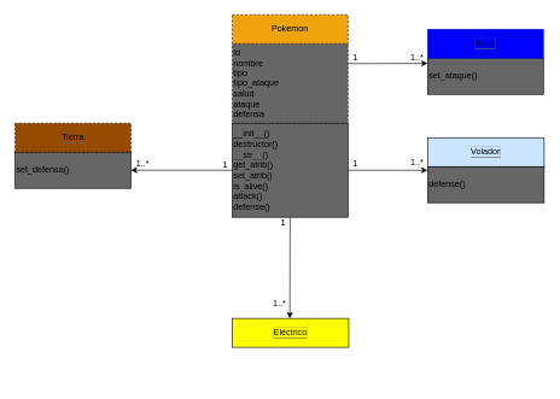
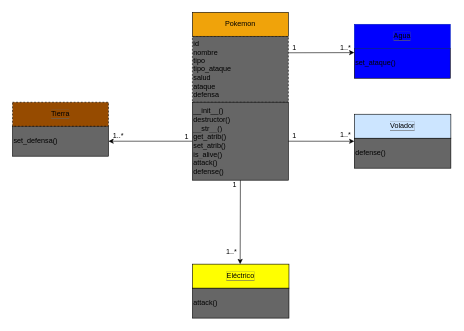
- <mxCell id="4" value="Pokemon" style="rounded=0;whiteSpace=wrap;html=1;fillColor=#f0a30a;fontColor=#000000;strokeColor=#000000;dashed=1;" parent="2" vertex="1"><mxGeometry width="160" height="40" as="geometry" /></mxCell>
+ <mxCell id="4" value="Pokemon" style="rounded=0;whiteSpace=wrap;html=1;fillColor=#f0a30a;fontColor=#000000;strokeColor=#000000;" parent="2" vertex="1"><mxGeometry width="160" height="40" as="geometry" /></mxCell>
- <mxCell id="10" value="&lt;font color=&quot;#000000&quot;&gt;set_ataque()&lt;/font&gt;" style="whiteSpace=wrap;html=1;align=left;fillColor=#666666;strokeColor=#000000;rounded=0;" parent="1" vertex="1"><mxGeometry x="590" y="80" width="160" height="50" as="geometry" /></mxCell>
+ <mxCell id="10" value="&lt;font color=&quot;#000000&quot;&gt;set_ataque()&lt;/font&gt;" style="whiteSpace=wrap;html=1;align=left;fillColor=#0000ff;strokeColor=#000000;rounded=0;" parent="1" vertex="1"><mxGeometry x="590" y="80" width="160" height="50" as="geometry" /></mxCell>
+ <mxCell id="16" value="&lt;font color=&quot;#000000&quot;&gt;attack()&lt;/font&gt;" style="whiteSpace=wrap;html=1;align=left;fillColor=#666666;strokeColor=#000000;rounded=0;" parent="1" vertex="1"><mxGeometry x="320" y="480" width="161" height="50" as="geometry" /></mxCell>
